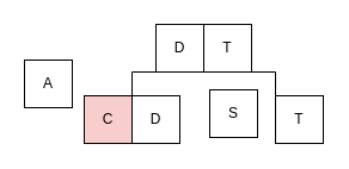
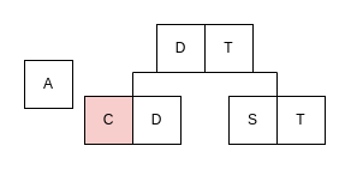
- <mxCell id="3" value="S" style="whiteSpace=wrap;html=1;align=center;" vertex="1" parent="1"><mxGeometry x="175" y="75" width="40" height="40" as="geometry" /></mxCell>
+ <mxCell id="3" value="S" style="whiteSpace=wrap;html=1;align=center;" vertex="1" parent="1"><mxGeometry x="190" y="80" width="40" height="40" as="geometry" /></mxCell>
